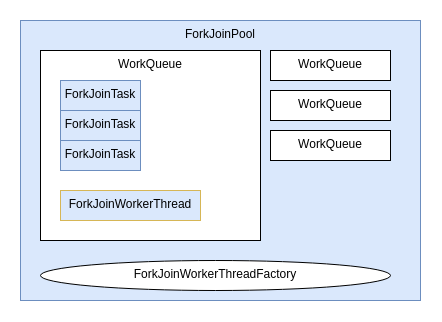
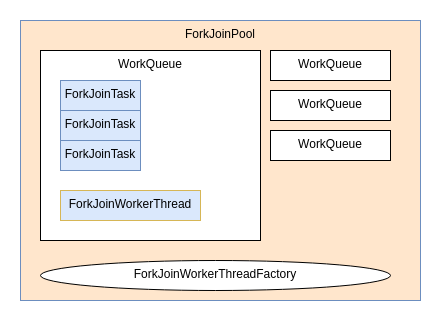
- <mxCell id="2" value="ForkJoinPool" style="rounded=0;whiteSpace=wrap;html=1;verticalAlign=top;fillColor=#dae8fc;strokeColor=#6c8ebf;" vertex="1" parent="1"><mxGeometry x="20" y="20" width="400" height="280" as="geometry" /></mxCell>
+ <mxCell id="2" value="ForkJoinPool" style="rounded=0;whiteSpace=wrap;html=1;verticalAlign=top;fillColor=#ffe6cc;strokeColor=#6c8ebf;" vertex="1" parent="1"><mxGeometry x="20" y="20" width="400" height="280" as="geometry" /></mxCell>
